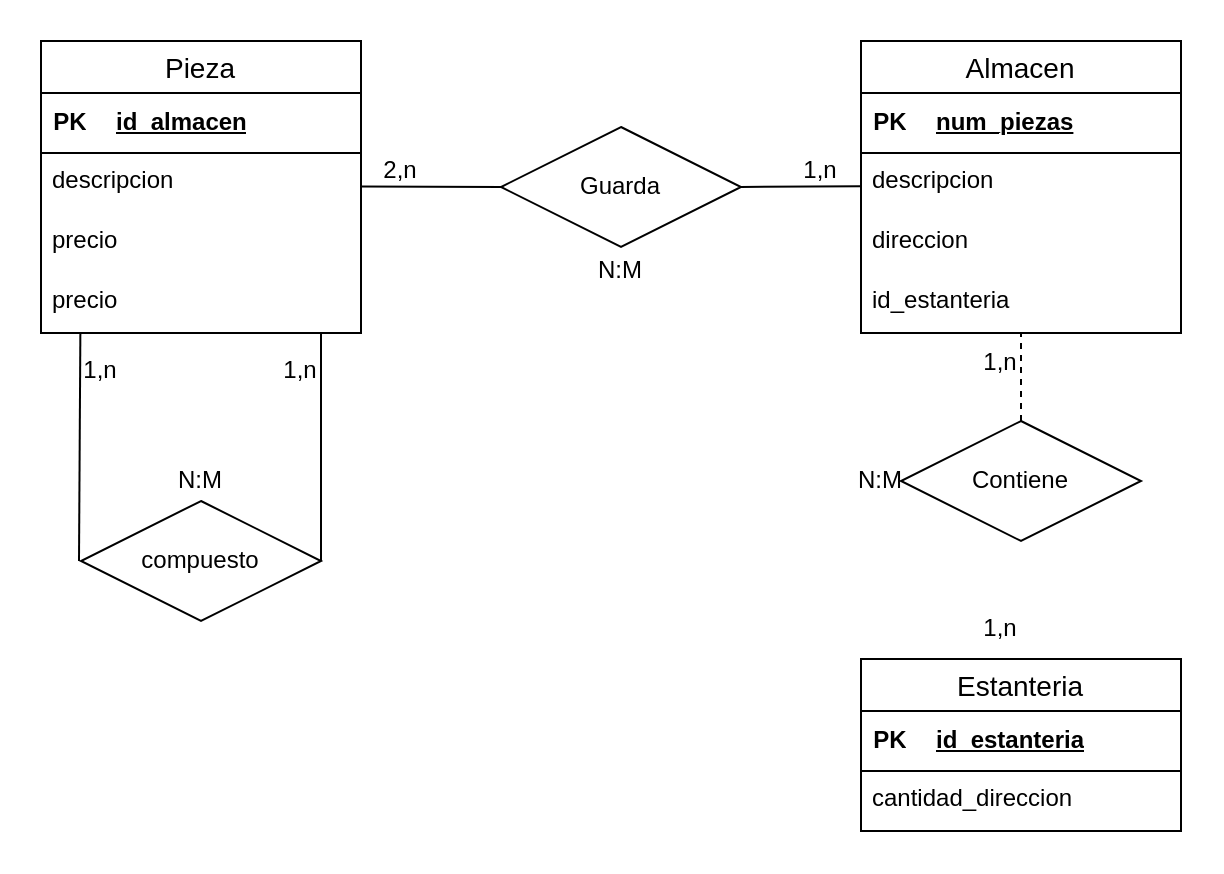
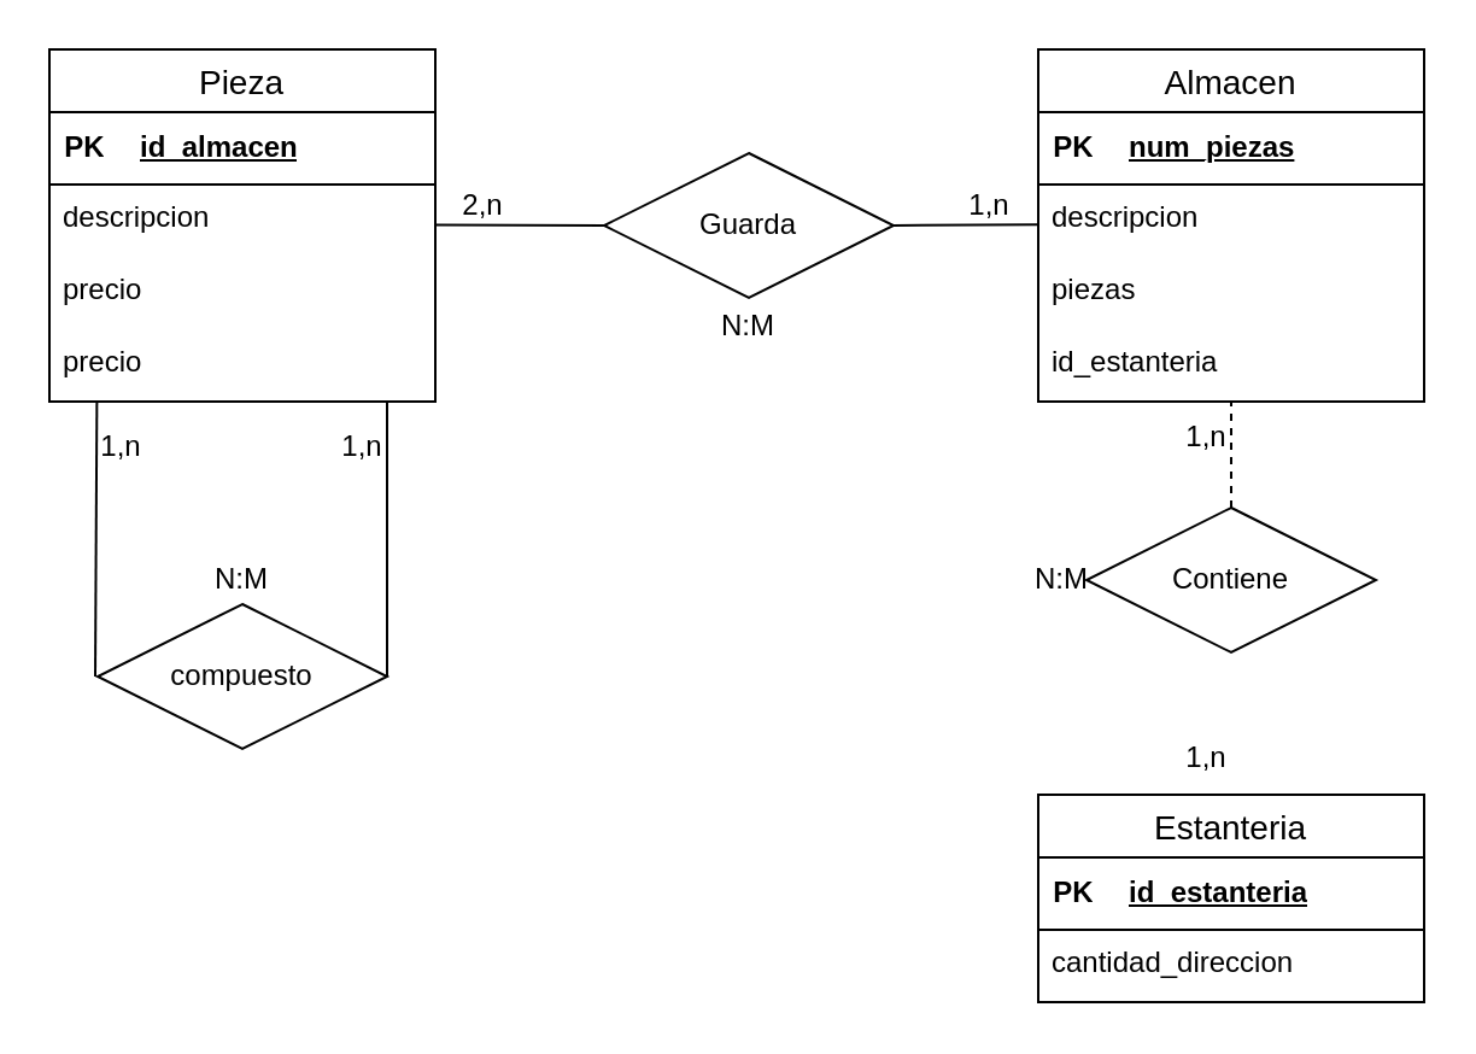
- <mxCell id="19" value="direccion" style="text;strokeColor=none;fillColor=none;spacingLeft=4;spacingRight=4;overflow=hidden;rotatable=0;points=[[0,0.5],[1,0.5]];portConstraint=eastwest;fontSize=12;whiteSpace=wrap;html=1;" vertex="1" parent="13"><mxGeometry y="86" width="160" height="30" as="geometry" /></mxCell>
+ <mxCell id="19" value="piezas" style="text;strokeColor=none;fillColor=none;spacingLeft=4;spacingRight=4;overflow=hidden;rotatable=0;points=[[0,0.5],[1,0.5]];portConstraint=eastwest;fontSize=12;whiteSpace=wrap;html=1;" vertex="1" parent="13"><mxGeometry y="86" width="160" height="30" as="geometry" /></mxCell>
